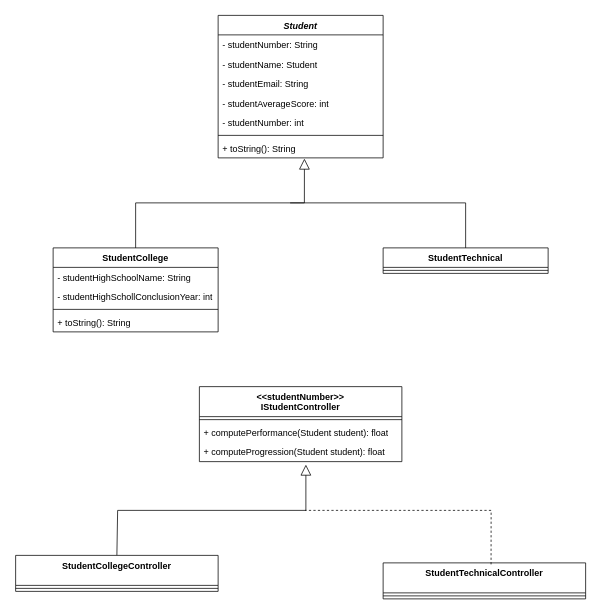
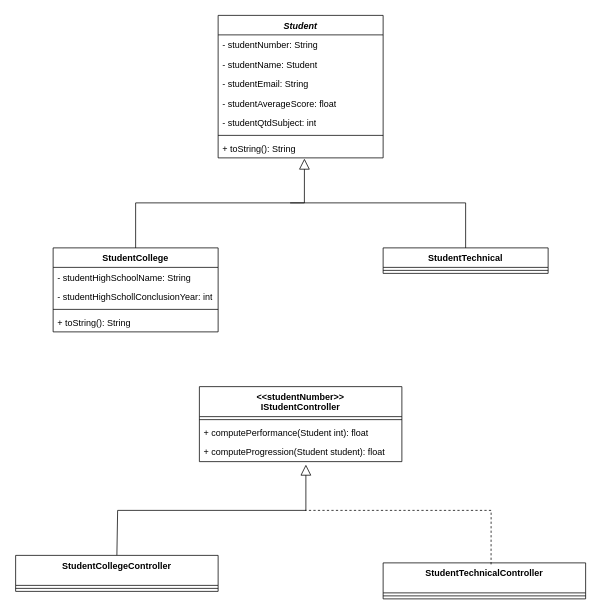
- <mxCell id="6" value="- studentAverageScore: int" style="text;strokeColor=none;fillColor=none;align=left;verticalAlign=top;spacingLeft=4;spacingRight=4;overflow=hidden;rotatable=0;points=[[0,0.5],[1,0.5]];portConstraint=eastwest;whiteSpace=wrap;html=1;" vertex="1" parent="2"><mxGeometry y="104" width="220" height="26" as="geometry" /></mxCell>
+ <mxCell id="6" value="- studentAverageScore: float" style="text;strokeColor=none;fillColor=none;align=left;verticalAlign=top;spacingLeft=4;spacingRight=4;overflow=hidden;rotatable=0;points=[[0,0.5],[1,0.5]];portConstraint=eastwest;whiteSpace=wrap;html=1;" vertex="1" parent="2"><mxGeometry y="104" width="220" height="26" as="geometry" /></mxCell>
- <mxCell id="7" value="- studentNumber: int" style="text;strokeColor=none;fillColor=none;align=left;verticalAlign=top;spacingLeft=4;spacingRight=4;overflow=hidden;rotatable=0;points=[[0,0.5],[1,0.5]];portConstraint=eastwest;whiteSpace=wrap;html=1;" vertex="1" parent="2"><mxGeometry y="130" width="220" height="26" as="geometry" /></mxCell>
+ <mxCell id="7" value="- studentQtdSubject: int" style="text;strokeColor=none;fillColor=none;align=left;verticalAlign=top;spacingLeft=4;spacingRight=4;overflow=hidden;rotatable=0;points=[[0,0.5],[1,0.5]];portConstraint=eastwest;whiteSpace=wrap;html=1;" vertex="1" parent="2"><mxGeometry y="130" width="220" height="26" as="geometry" /></mxCell>
- <mxCell id="21" value="+ computePerformance(Student student): float" style="text;strokeColor=none;fillColor=none;align=left;verticalAlign=top;spacingLeft=4;spacingRight=4;overflow=hidden;rotatable=0;points=[[0,0.5],[1,0.5]];portConstraint=eastwest;whiteSpace=wrap;html=1;" vertex="1" parent="19"><mxGeometry y="48" width="270" height="26" as="geometry" /></mxCell>
+ <mxCell id="21" value="+ computePerformance(Student int): float" style="text;strokeColor=none;fillColor=none;align=left;verticalAlign=top;spacingLeft=4;spacingRight=4;overflow=hidden;rotatable=0;points=[[0,0.5],[1,0.5]];portConstraint=eastwest;whiteSpace=wrap;html=1;" vertex="1" parent="19"><mxGeometry y="48" width="270" height="26" as="geometry" /></mxCell>
